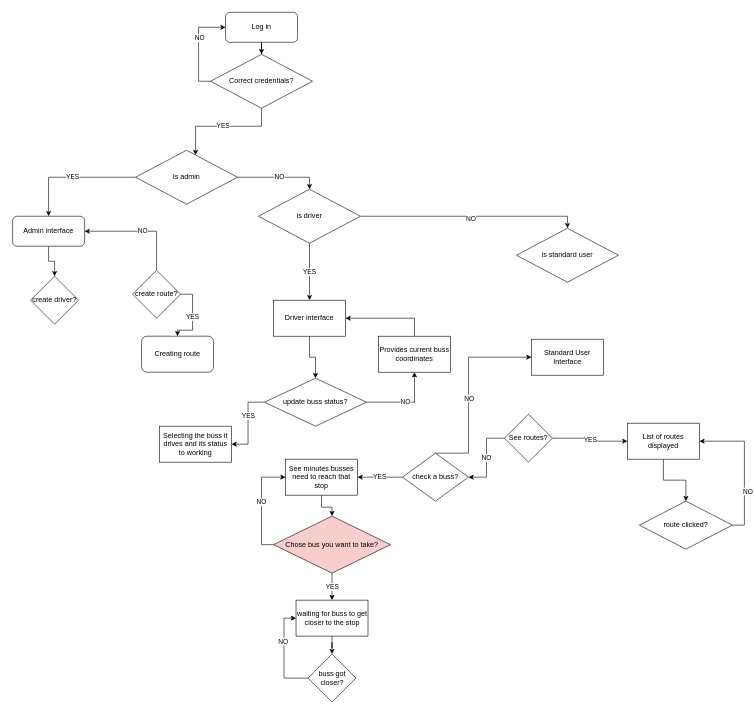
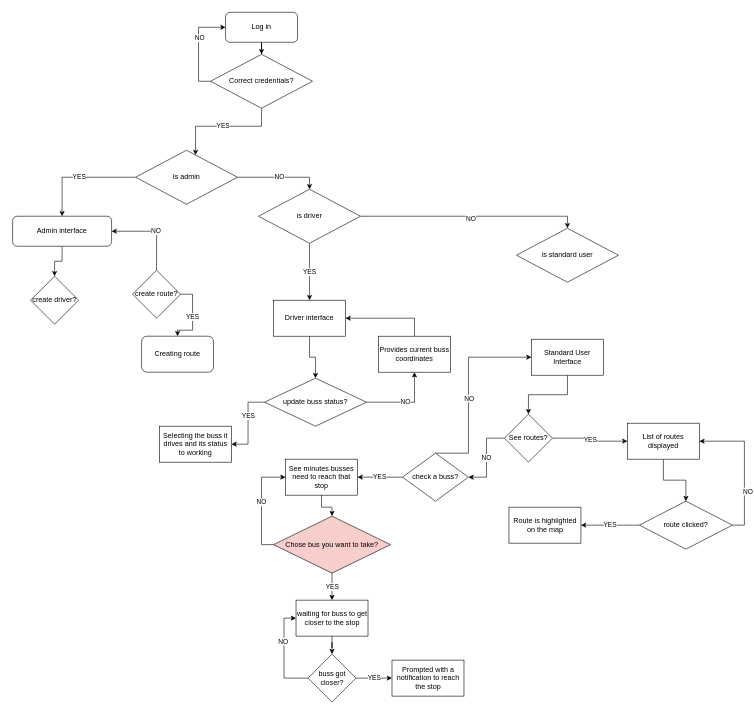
- <mxCell id="17" value="Admin interface" style="rounded=1;whiteSpace=wrap;html=1;" vertex="1" parent="1"><mxGeometry x="20" y="360" width="120" height="50" as="geometry" /></mxCell>
+ <mxCell id="17" value="Admin interface" style="rounded=1;whiteSpace=wrap;html=1;" vertex="1" parent="1"><mxGeometry x="20" y="360" width="165" height="50" as="geometry" /></mxCell>
+ <mxCell id="28" value="" style="edgeStyle=orthogonalEdgeStyle;rounded=0;orthogonalLoop=1;jettySize=auto;html=1;" edge="1" parent="1" source="29" target="32"><mxGeometry relative="1" as="geometry" /></mxCell>
+ <mxCell id="39" value="Route is highlighted on the map" style="whiteSpace=wrap;html=1;" vertex="1" parent="1"><mxGeometry x="847.5" y="845" width="120" height="60" as="geometry" /></mxCell>
+ <mxCell id="37" value="YES" style="edgeStyle=orthogonalEdgeStyle;rounded=0;orthogonalLoop=1;jettySize=auto;html=1;" edge="1" parent="1" source="38" target="39"><mxGeometry relative="1" as="geometry" /></mxCell>
+ <mxCell id="54" value="YES" style="edgeStyle=orthogonalEdgeStyle;rounded=0;orthogonalLoop=1;jettySize=auto;html=1;" edge="1" parent="1" source="55" target="56"><mxGeometry relative="1" as="geometry" /></mxCell>
+ <mxCell id="56" value="Prompted with a notification to reach the stop" style="whiteSpace=wrap;html=1;" vertex="1" parent="1"><mxGeometry x="652.5" y="1100" width="120" height="60" as="geometry" /></mxCell>
